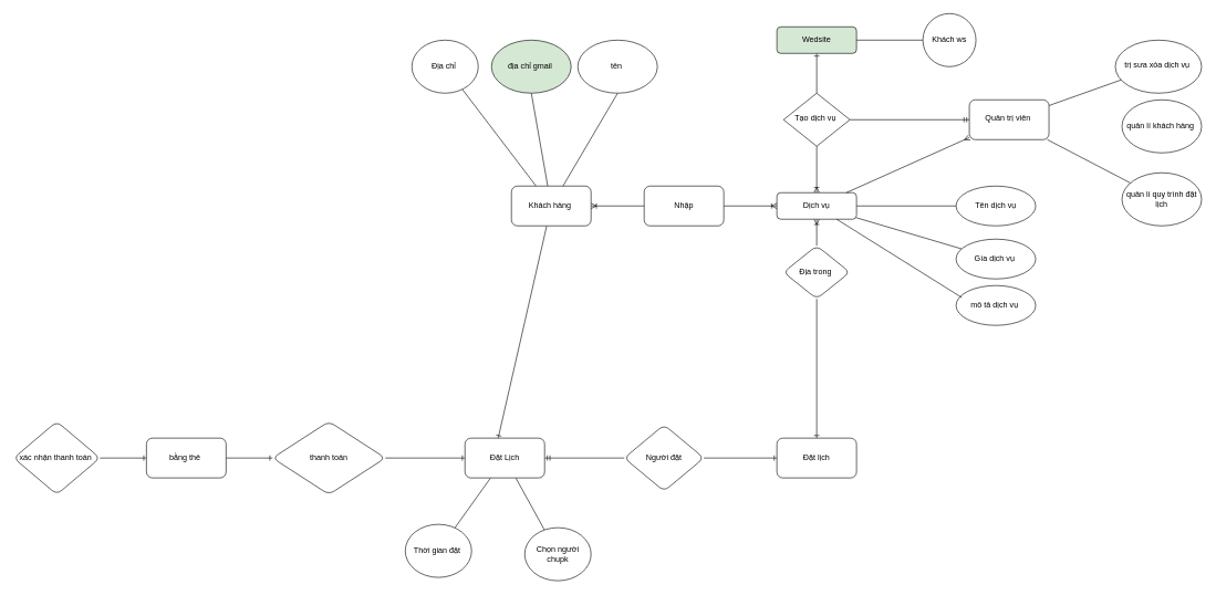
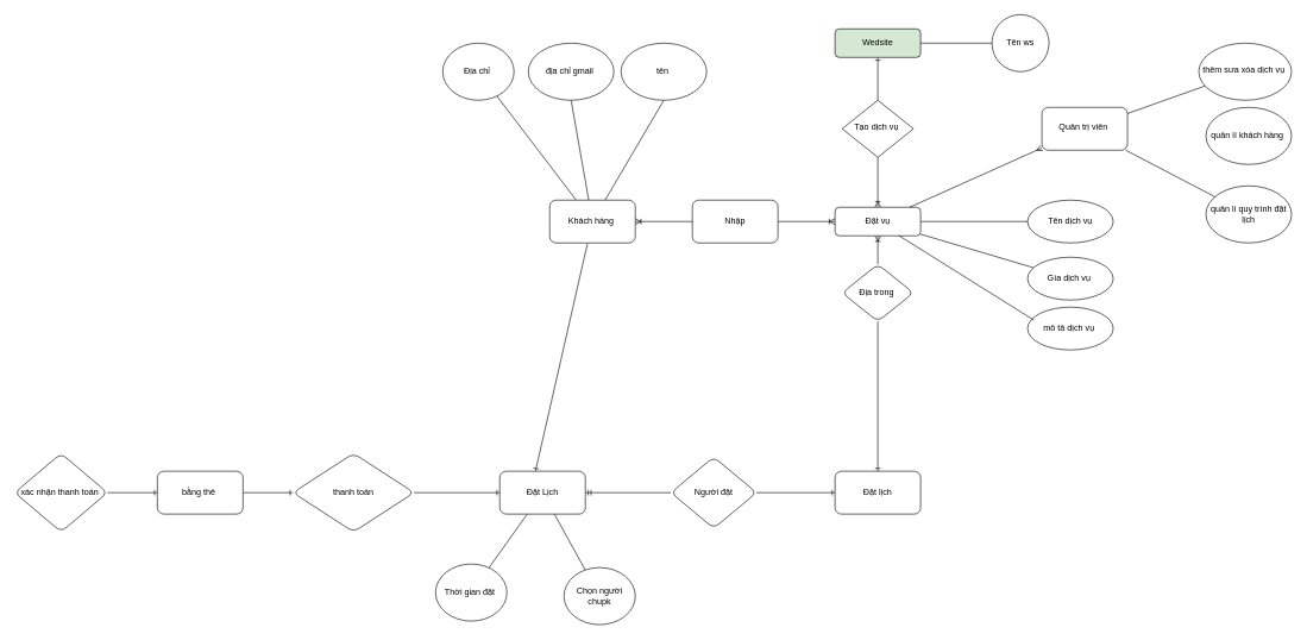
- <mxCell id="42" value="Khách ws" style="ellipse;whiteSpace=wrap;html=1;rounded=1;glass=0;strokeWidth=1;shadow=0;" parent="1" vertex="1"><mxGeometry x="1390" y="20" width="80" height="80" as="geometry" /></mxCell>
+ <mxCell id="42" value="Tên ws" style="ellipse;whiteSpace=wrap;html=1;rounded=1;glass=0;strokeWidth=1;shadow=0;" parent="1" vertex="1"><mxGeometry x="1390" y="20" width="80" height="80" as="geometry" /></mxCell>
- <mxCell id="47" value="trị sưa xóa dịch vụ&amp;nbsp;" style="ellipse;whiteSpace=wrap;html=1;rounded=1;shadow=0;strokeWidth=1;spacing=6;spacingTop=-4;" parent="1" vertex="1"><mxGeometry x="1680" y="60" width="130" height="80" as="geometry" /></mxCell>
+ <mxCell id="47" value="thêm sưa xóa dịch vụ&amp;nbsp;" style="ellipse;whiteSpace=wrap;html=1;rounded=1;shadow=0;strokeWidth=1;spacing=6;spacingTop=-4;" parent="1" vertex="1"><mxGeometry x="1680" y="60" width="130" height="80" as="geometry" /></mxCell>
- <mxCell id="34" value="địa chỉ gmail&amp;nbsp;" style="ellipse;whiteSpace=wrap;html=1;fillColor=#d5e8d4;" parent="1" vertex="1"><mxGeometry x="740" y="60" width="120" height="80" as="geometry" /></mxCell>
+ <mxCell id="34" value="địa chỉ gmail&amp;nbsp;" style="ellipse;whiteSpace=wrap;html=1;" parent="1" vertex="1"><mxGeometry x="740" y="60" width="120" height="80" as="geometry" /></mxCell>
- <mxCell id="6" value="" style="edgeStyle=orthogonalEdgeStyle;rounded=0;orthogonalLoop=1;jettySize=auto;html=1;endArrow=ERmandOne;endFill=0;" parent="1" source="7" target="46" edge="1"><mxGeometry relative="1" as="geometry" /></mxCell>
- <mxCell id="12" value="Dịch vụ" style="rounded=1;whiteSpace=wrap;html=1;fontSize=12;glass=0;strokeWidth=1;shadow=0;" parent="1" vertex="1"><mxGeometry x="1170" y="290" width="120" height="40" as="geometry" /></mxCell>
+ <mxCell id="12" value="Đặt vụ" style="rounded=1;whiteSpace=wrap;html=1;fontSize=12;glass=0;strokeWidth=1;shadow=0;" parent="1" vertex="1"><mxGeometry x="1170" y="290" width="120" height="40" as="geometry" /></mxCell>
